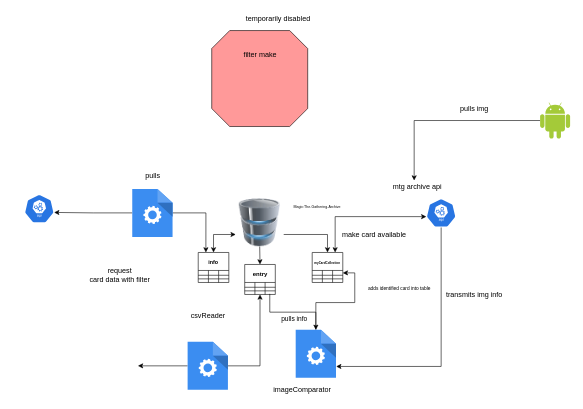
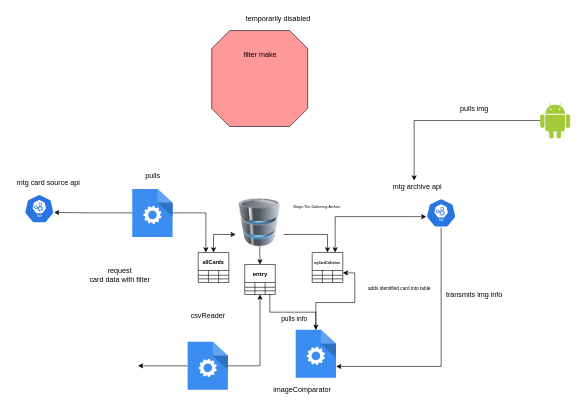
+ <mxCell id="4" value="mtg card source api" style="text;html=1;align=center;verticalAlign=middle;resizable=0;points=[];autosize=1;" parent="1" vertex="1"><mxGeometry x="20" y="294" width="120" height="20" as="geometry" /></mxCell>
- <mxCell id="17" value="make card available" style="text;html=1;align=center;verticalAlign=middle;resizable=0;points=[];autosize=1;" parent="1" vertex="1"><mxGeometry x="562.5" y="380" width="120" height="20" as="geometry" /></mxCell>
- <mxCell id="35" value="&lt;font style=&quot;font-size: 9px&quot;&gt;info&lt;/font&gt;" style="shape=table;html=1;whiteSpace=wrap;startSize=30;container=1;collapsible=0;childLayout=tableLayout;fontStyle=1;align=center;" parent="1" vertex="1"><mxGeometry x="330" y="420" width="51" height="50" as="geometry" /></mxCell>
+ <mxCell id="35" value="&lt;font style=&quot;font-size: 9px&quot;&gt;allCards&lt;/font&gt;" style="shape=table;html=1;whiteSpace=wrap;startSize=30;container=1;collapsible=0;childLayout=tableLayout;fontStyle=1;align=center;" parent="1" vertex="1"><mxGeometry x="330" y="420" width="51" height="50" as="geometry" /></mxCell>
